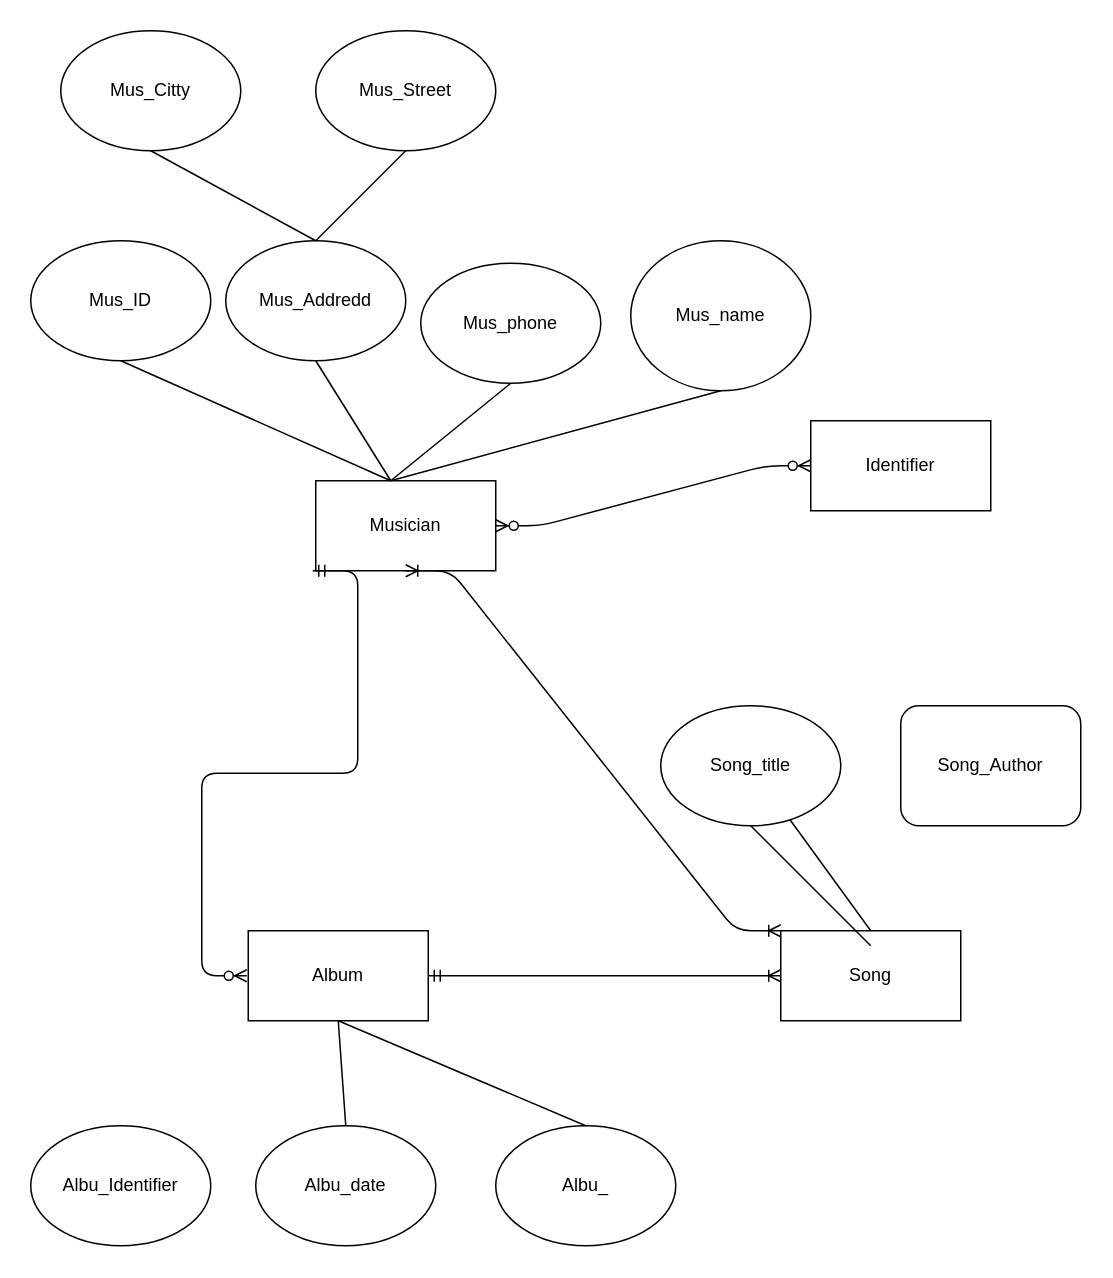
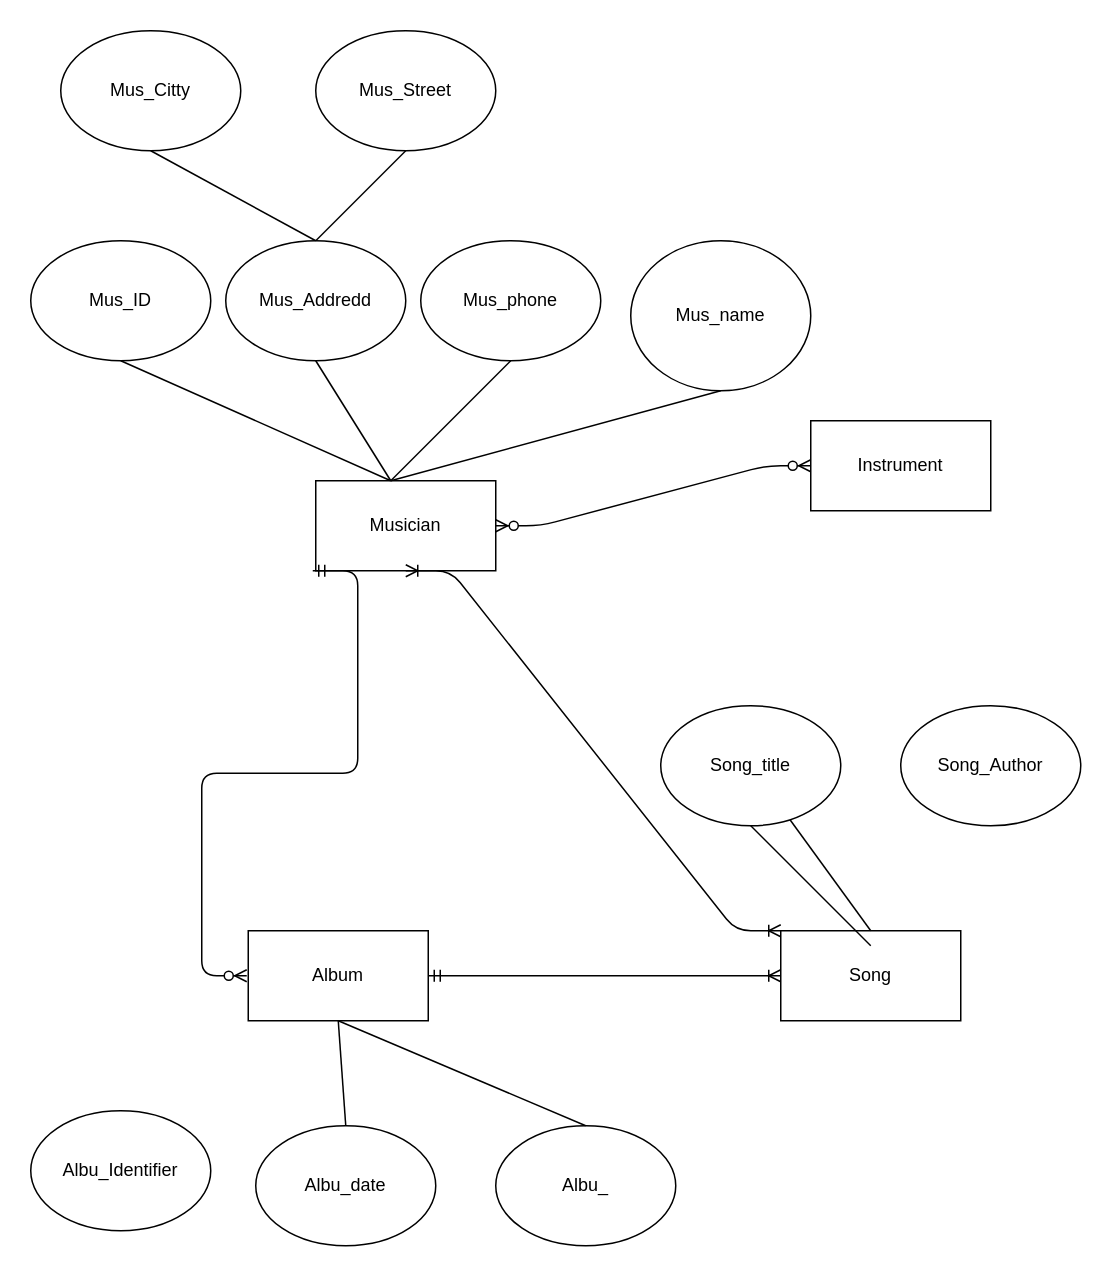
- <mxCell id="5" value="&lt;span&gt;Mus_phone&lt;/span&gt;" style="ellipse;whiteSpace=wrap;html=1;" parent="1" vertex="1"><mxGeometry x="280" y="175" width="120" height="80" as="geometry" /></mxCell>
+ <mxCell id="5" value="&lt;span&gt;Mus_phone&lt;/span&gt;" style="ellipse;whiteSpace=wrap;html=1;" parent="1" vertex="1"><mxGeometry x="280" y="160" width="120" height="80" as="geometry" /></mxCell>
- <mxCell id="26" value="Identifier" style="whiteSpace=wrap;html=1;align=center;" vertex="1" parent="1"><mxGeometry x="540" y="280" width="120" height="60" as="geometry" /></mxCell>
+ <mxCell id="26" value="Instrument" style="whiteSpace=wrap;html=1;align=center;" vertex="1" parent="1"><mxGeometry x="540" y="280" width="120" height="60" as="geometry" /></mxCell>
- <mxCell id="23" value="Song_Author" style="whiteSpace=wrap;html=1;rounded=1;" parent="1" vertex="1"><mxGeometry x="600" y="470" width="120" height="80" as="geometry" /></mxCell>
+ <mxCell id="23" value="Song_Author" style="ellipse;whiteSpace=wrap;html=1;" parent="1" vertex="1"><mxGeometry x="600" y="470" width="120" height="80" as="geometry" /></mxCell>
- <mxCell id="16" value="Albu_Identifier" style="ellipse;whiteSpace=wrap;html=1;" parent="1" vertex="1"><mxGeometry x="20" y="750" width="120" height="80" as="geometry" /></mxCell>
+ <mxCell id="16" value="Albu_Identifier" style="ellipse;whiteSpace=wrap;html=1;" parent="1" vertex="1"><mxGeometry x="20" y="740" width="120" height="80" as="geometry" /></mxCell>
